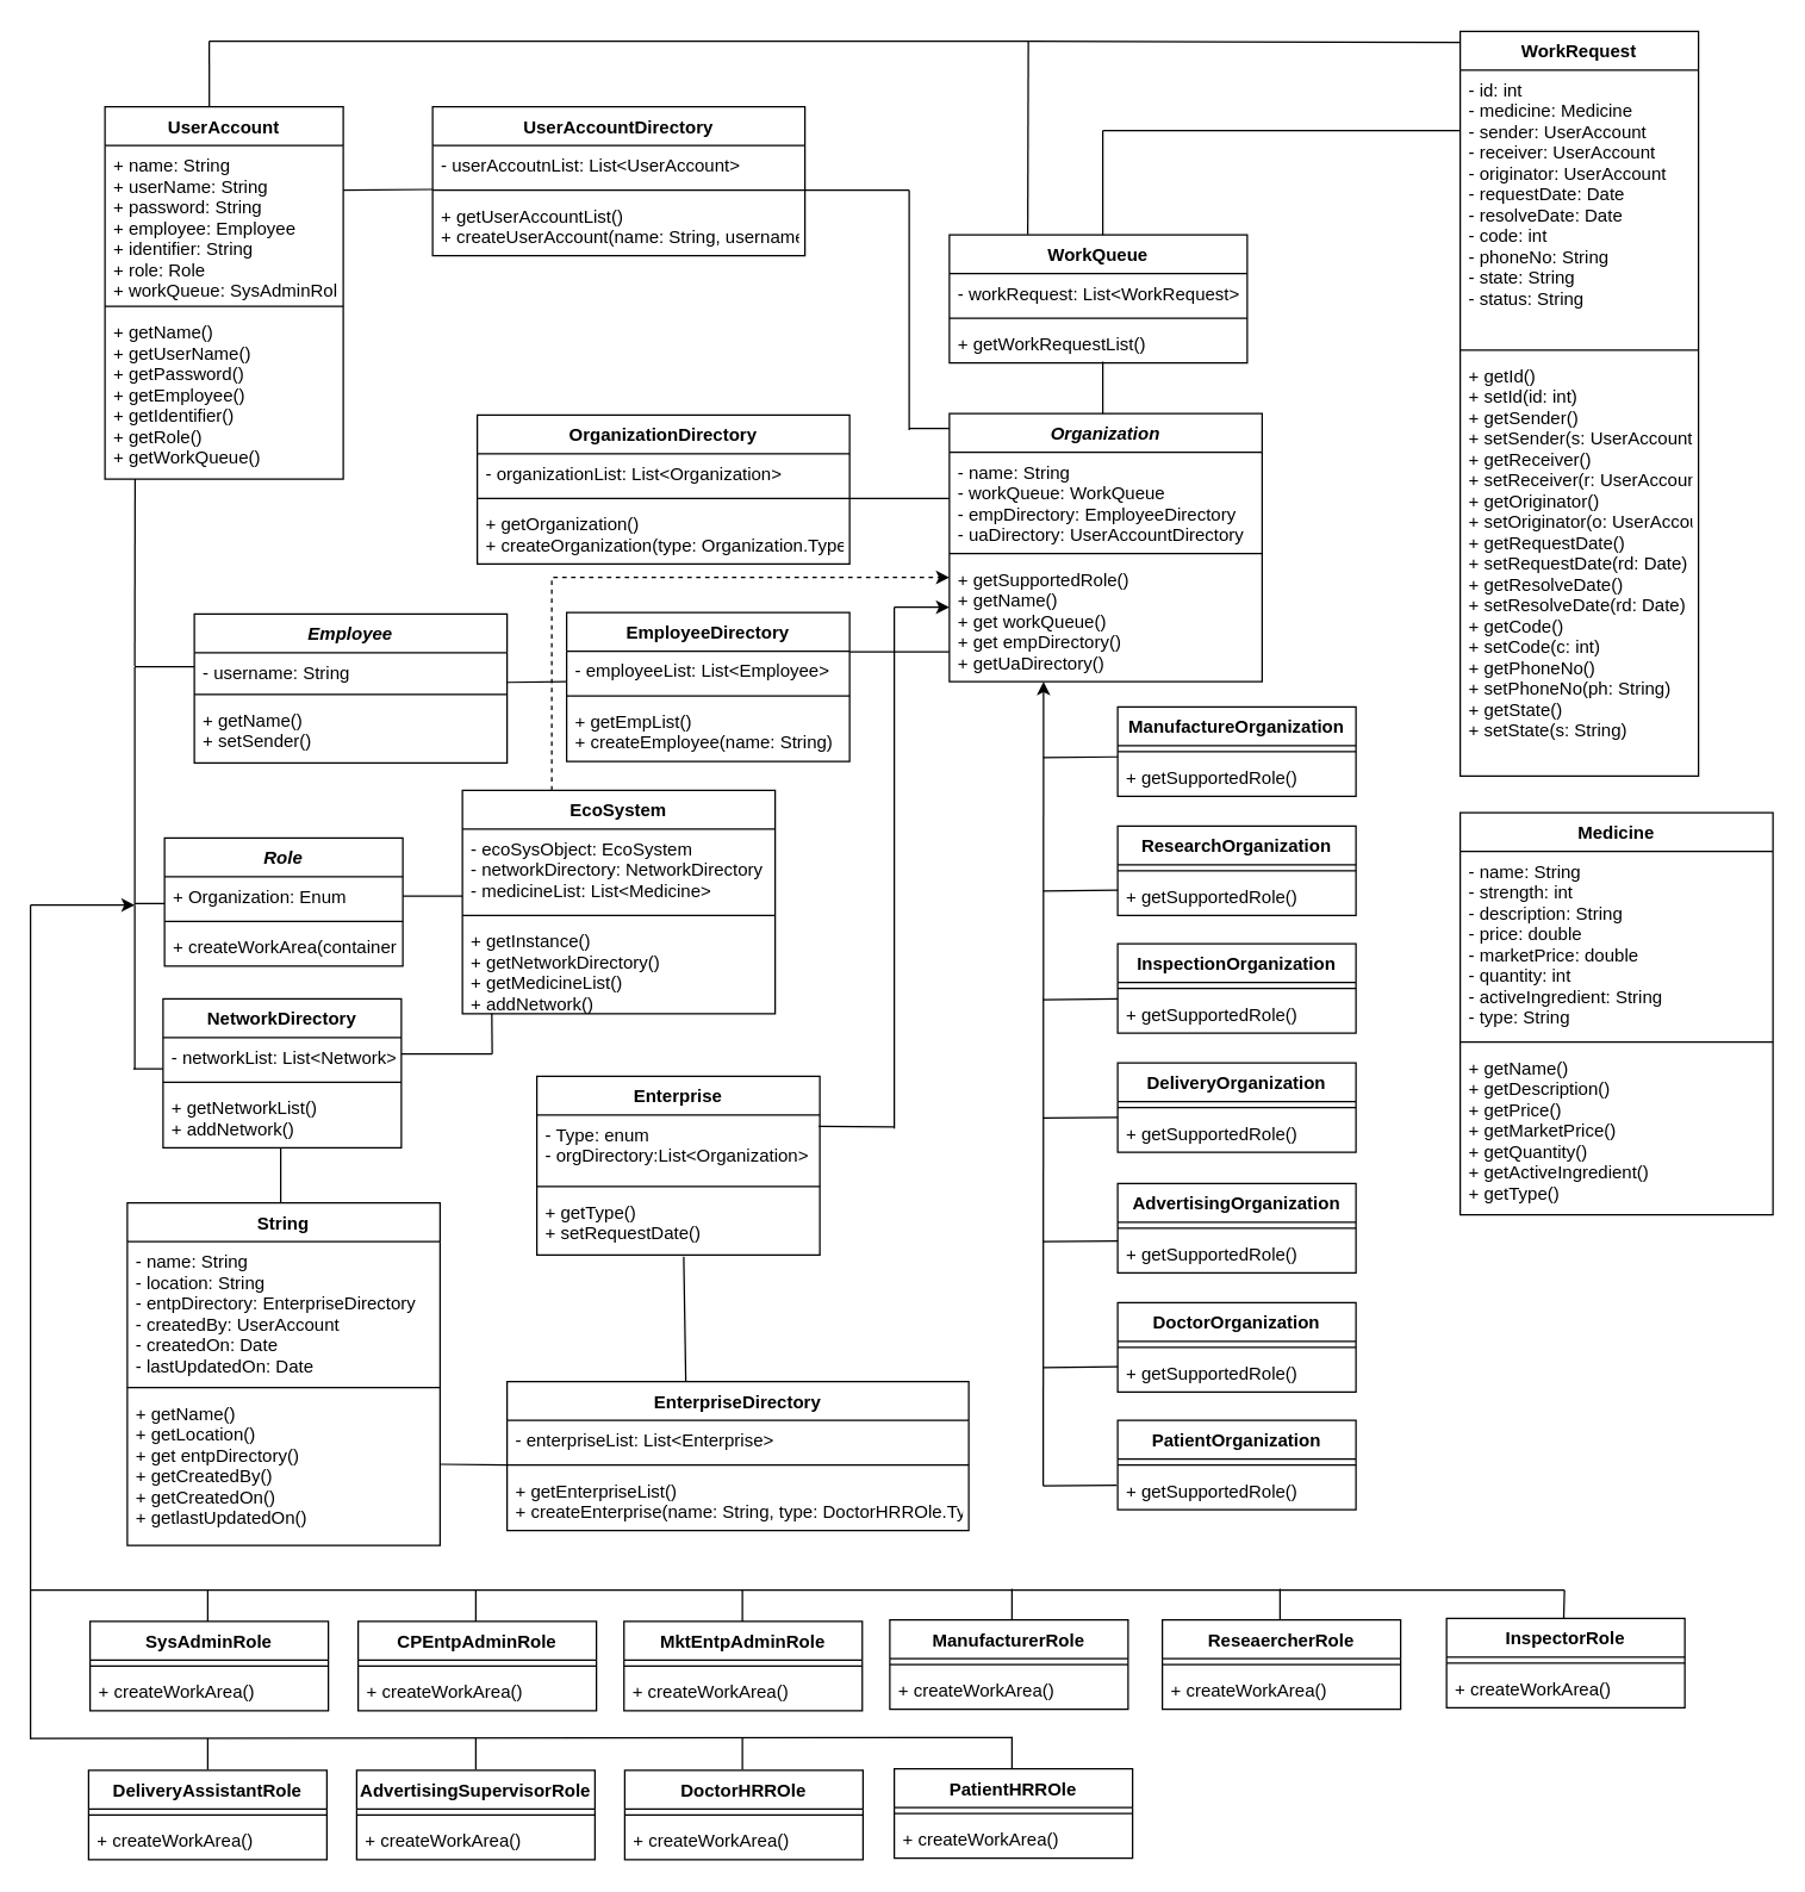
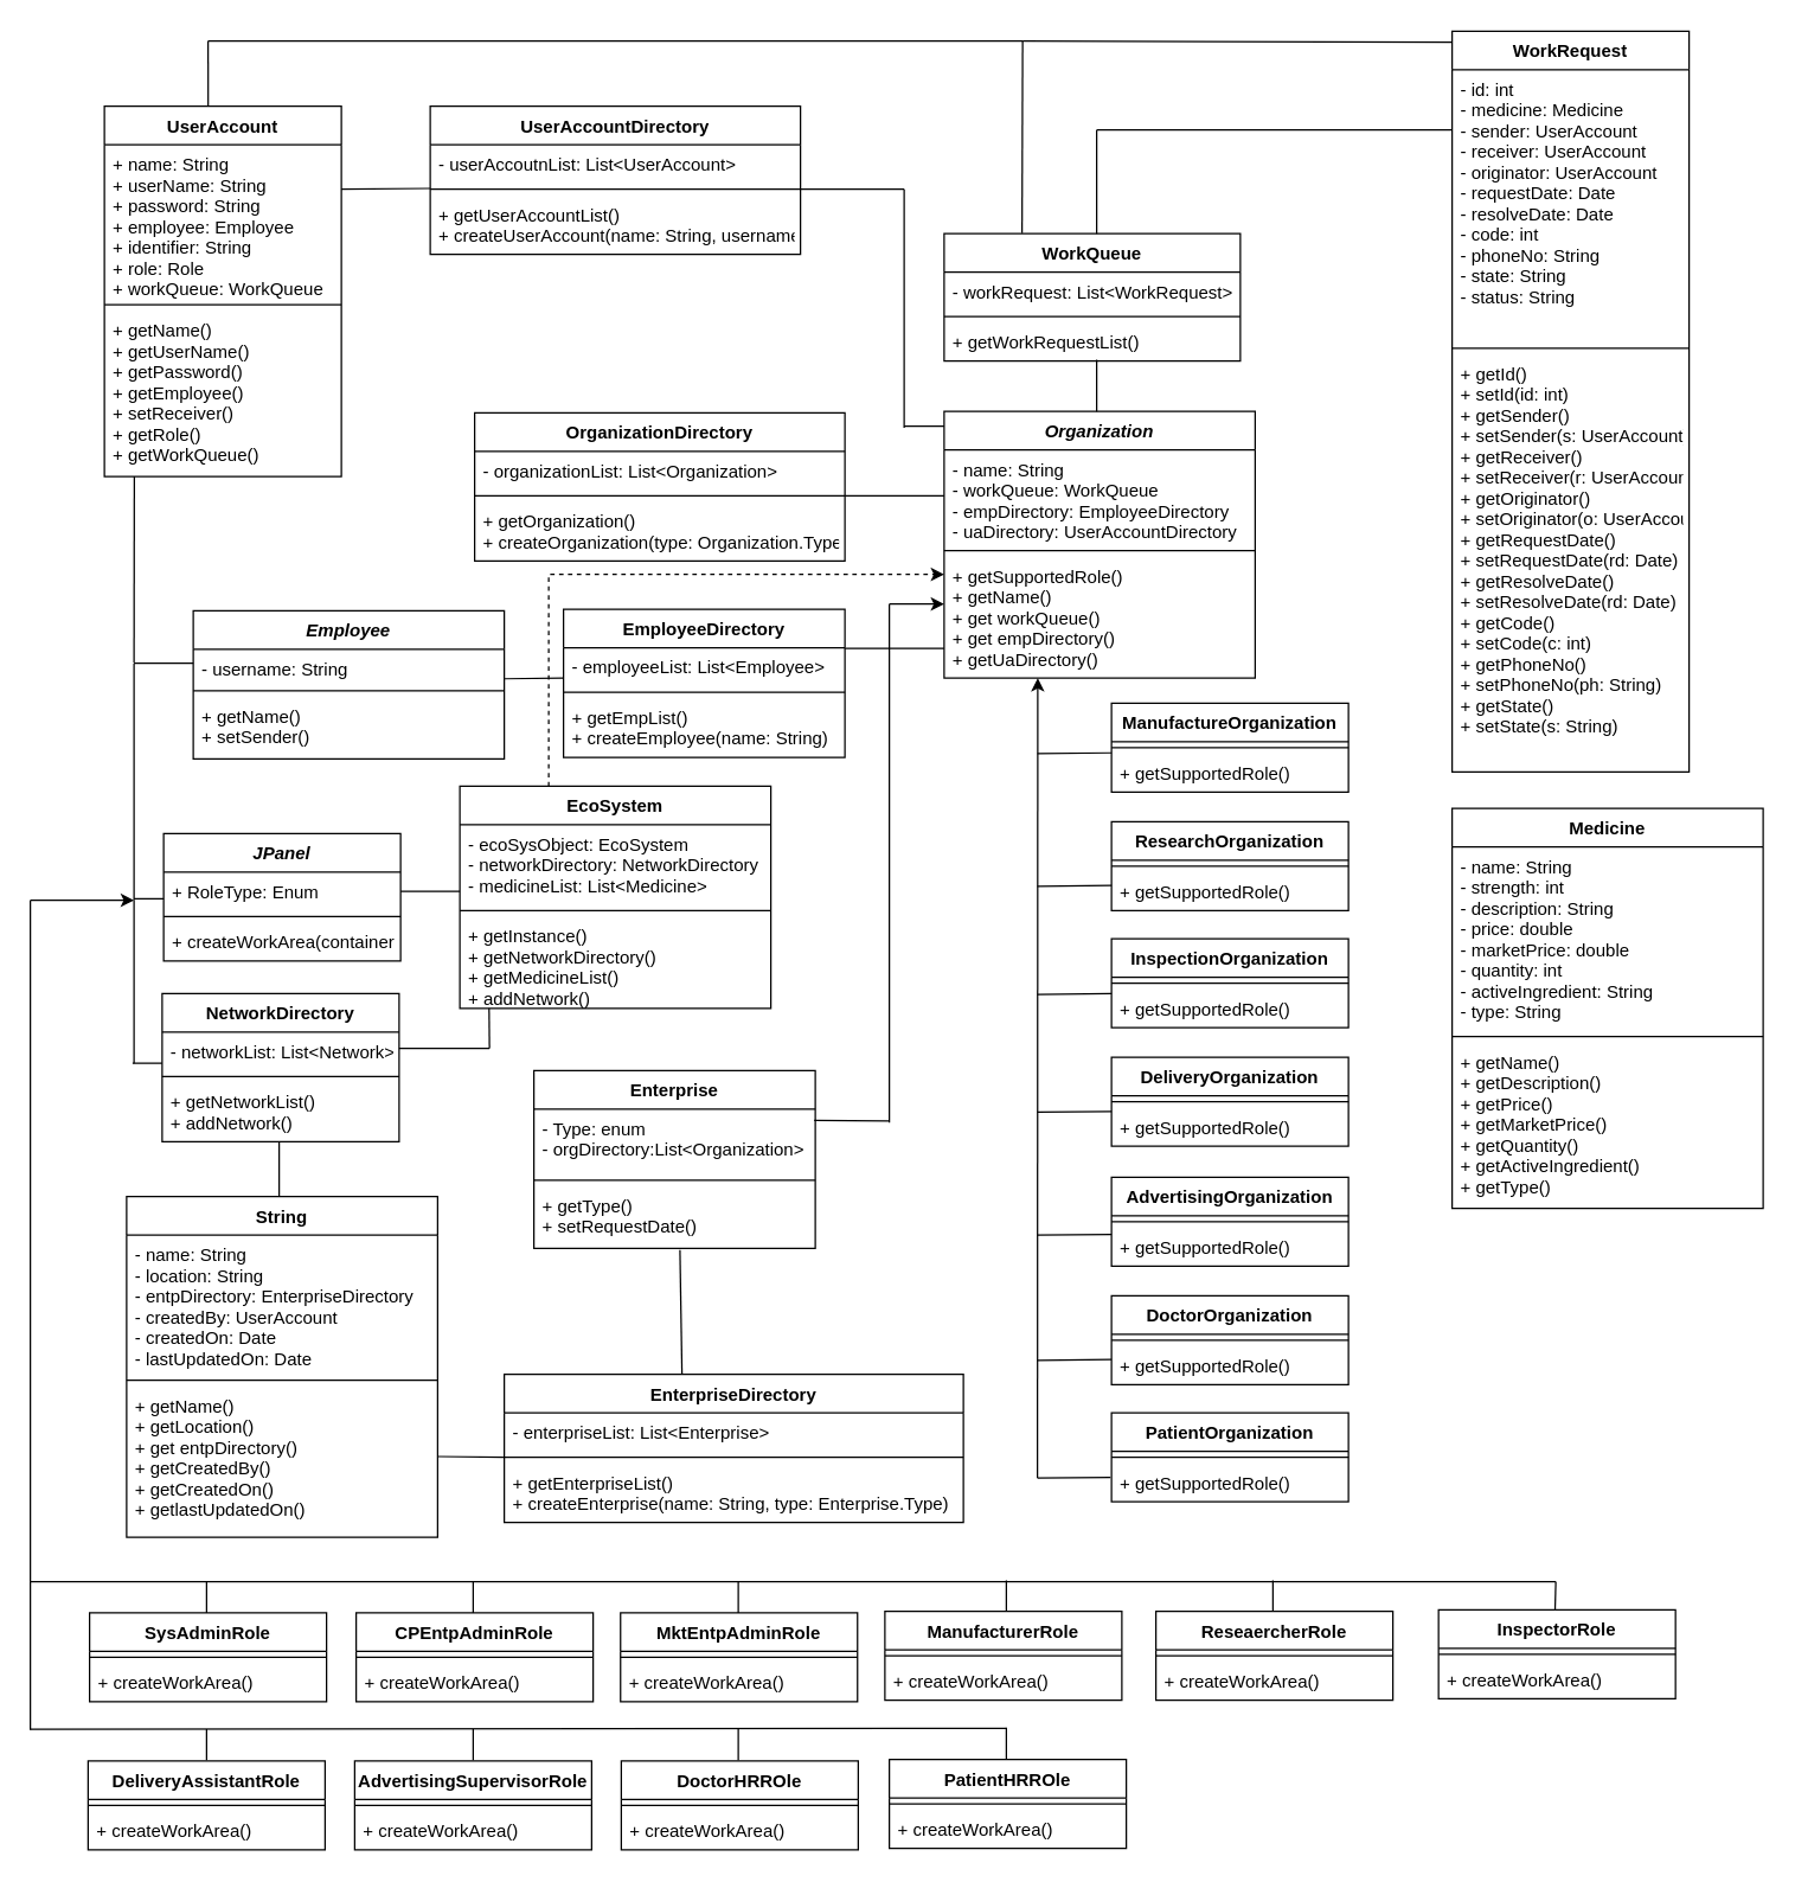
- <mxCell id="40" value="+ name: String&#10;+ userName: String&#10;+ password: String&#10;+ employee: Employee&#10;+ identifier: String&#10;+ role: Role&#10;+ workQueue: SysAdminRole" style="text;strokeColor=none;fillColor=none;align=left;verticalAlign=top;spacingLeft=4;spacingRight=4;overflow=hidden;rotatable=0;points=[[0,0.5],[1,0.5]];portConstraint=eastwest;" vertex="1" parent="39"><mxGeometry y="26" width="160" height="104" as="geometry" /></mxCell>
+ <mxCell id="40" value="+ name: String&#10;+ userName: String&#10;+ password: String&#10;+ employee: Employee&#10;+ identifier: String&#10;+ role: Role&#10;+ workQueue: WorkQueue" style="text;strokeColor=none;fillColor=none;align=left;verticalAlign=top;spacingLeft=4;spacingRight=4;overflow=hidden;rotatable=0;points=[[0,0.5],[1,0.5]];portConstraint=eastwest;" vertex="1" parent="39"><mxGeometry y="26" width="160" height="104" as="geometry" /></mxCell>
- <mxCell id="42" value="+ getName()&#10;+ getUserName()&#10;+ getPassword()&#10;+ getEmployee()&#10;+ getIdentifier()&#10;+ getRole()&#10;+ getWorkQueue()" style="text;strokeColor=none;fillColor=none;align=left;verticalAlign=top;spacingLeft=4;spacingRight=4;overflow=hidden;rotatable=0;points=[[0,0.5],[1,0.5]];portConstraint=eastwest;" vertex="1" parent="39"><mxGeometry y="138" width="160" height="112" as="geometry" /></mxCell>
+ <mxCell id="42" value="+ getName()&#10;+ getUserName()&#10;+ getPassword()&#10;+ getEmployee()&#10;+ setReceiver()&#10;+ getRole()&#10;+ getWorkQueue()" style="text;strokeColor=none;fillColor=none;align=left;verticalAlign=top;spacingLeft=4;spacingRight=4;overflow=hidden;rotatable=0;points=[[0,0.5],[1,0.5]];portConstraint=eastwest;" vertex="1" parent="39"><mxGeometry y="138" width="160" height="112" as="geometry" /></mxCell>
- <mxCell id="50" value="Role" style="swimlane;fontStyle=3;align=center;verticalAlign=top;childLayout=stackLayout;horizontal=1;startSize=26;horizontalStack=0;resizeParent=1;resizeParentMax=0;resizeLast=0;collapsible=1;marginBottom=0;" vertex="1" parent="1"><mxGeometry x="110" y="562" width="160" height="86" as="geometry" /></mxCell>
+ <mxCell id="50" value="JPanel" style="swimlane;fontStyle=3;align=center;verticalAlign=top;childLayout=stackLayout;horizontal=1;startSize=26;horizontalStack=0;resizeParent=1;resizeParentMax=0;resizeLast=0;collapsible=1;marginBottom=0;" vertex="1" parent="1"><mxGeometry x="110" y="562" width="160" height="86" as="geometry" /></mxCell>
- <mxCell id="51" value="+ Organization: Enum" style="text;strokeColor=none;fillColor=none;align=left;verticalAlign=top;spacingLeft=4;spacingRight=4;overflow=hidden;rotatable=0;points=[[0,0.5],[1,0.5]];portConstraint=eastwest;" vertex="1" parent="50"><mxGeometry y="26" width="160" height="26" as="geometry" /></mxCell>
+ <mxCell id="51" value="+ RoleType: Enum" style="text;strokeColor=none;fillColor=none;align=left;verticalAlign=top;spacingLeft=4;spacingRight=4;overflow=hidden;rotatable=0;points=[[0,0.5],[1,0.5]];portConstraint=eastwest;" vertex="1" parent="50"><mxGeometry y="26" width="160" height="26" as="geometry" /></mxCell>
- <mxCell id="78" value="+ getEnterpriseList()&#10;+ createEnterprise(name: String, type: DoctorHRROle.Type)" style="text;strokeColor=none;fillColor=none;align=left;verticalAlign=top;spacingLeft=4;spacingRight=4;overflow=hidden;rotatable=0;points=[[0,0.5],[1,0.5]];portConstraint=eastwest;" vertex="1" parent="75"><mxGeometry y="60" width="310" height="40" as="geometry" /></mxCell>
+ <mxCell id="78" value="+ getEnterpriseList()&#10;+ createEnterprise(name: String, type: Enterprise.Type)" style="text;strokeColor=none;fillColor=none;align=left;verticalAlign=top;spacingLeft=4;spacingRight=4;overflow=hidden;rotatable=0;points=[[0,0.5],[1,0.5]];portConstraint=eastwest;" vertex="1" parent="75"><mxGeometry y="60" width="310" height="40" as="geometry" /></mxCell>
